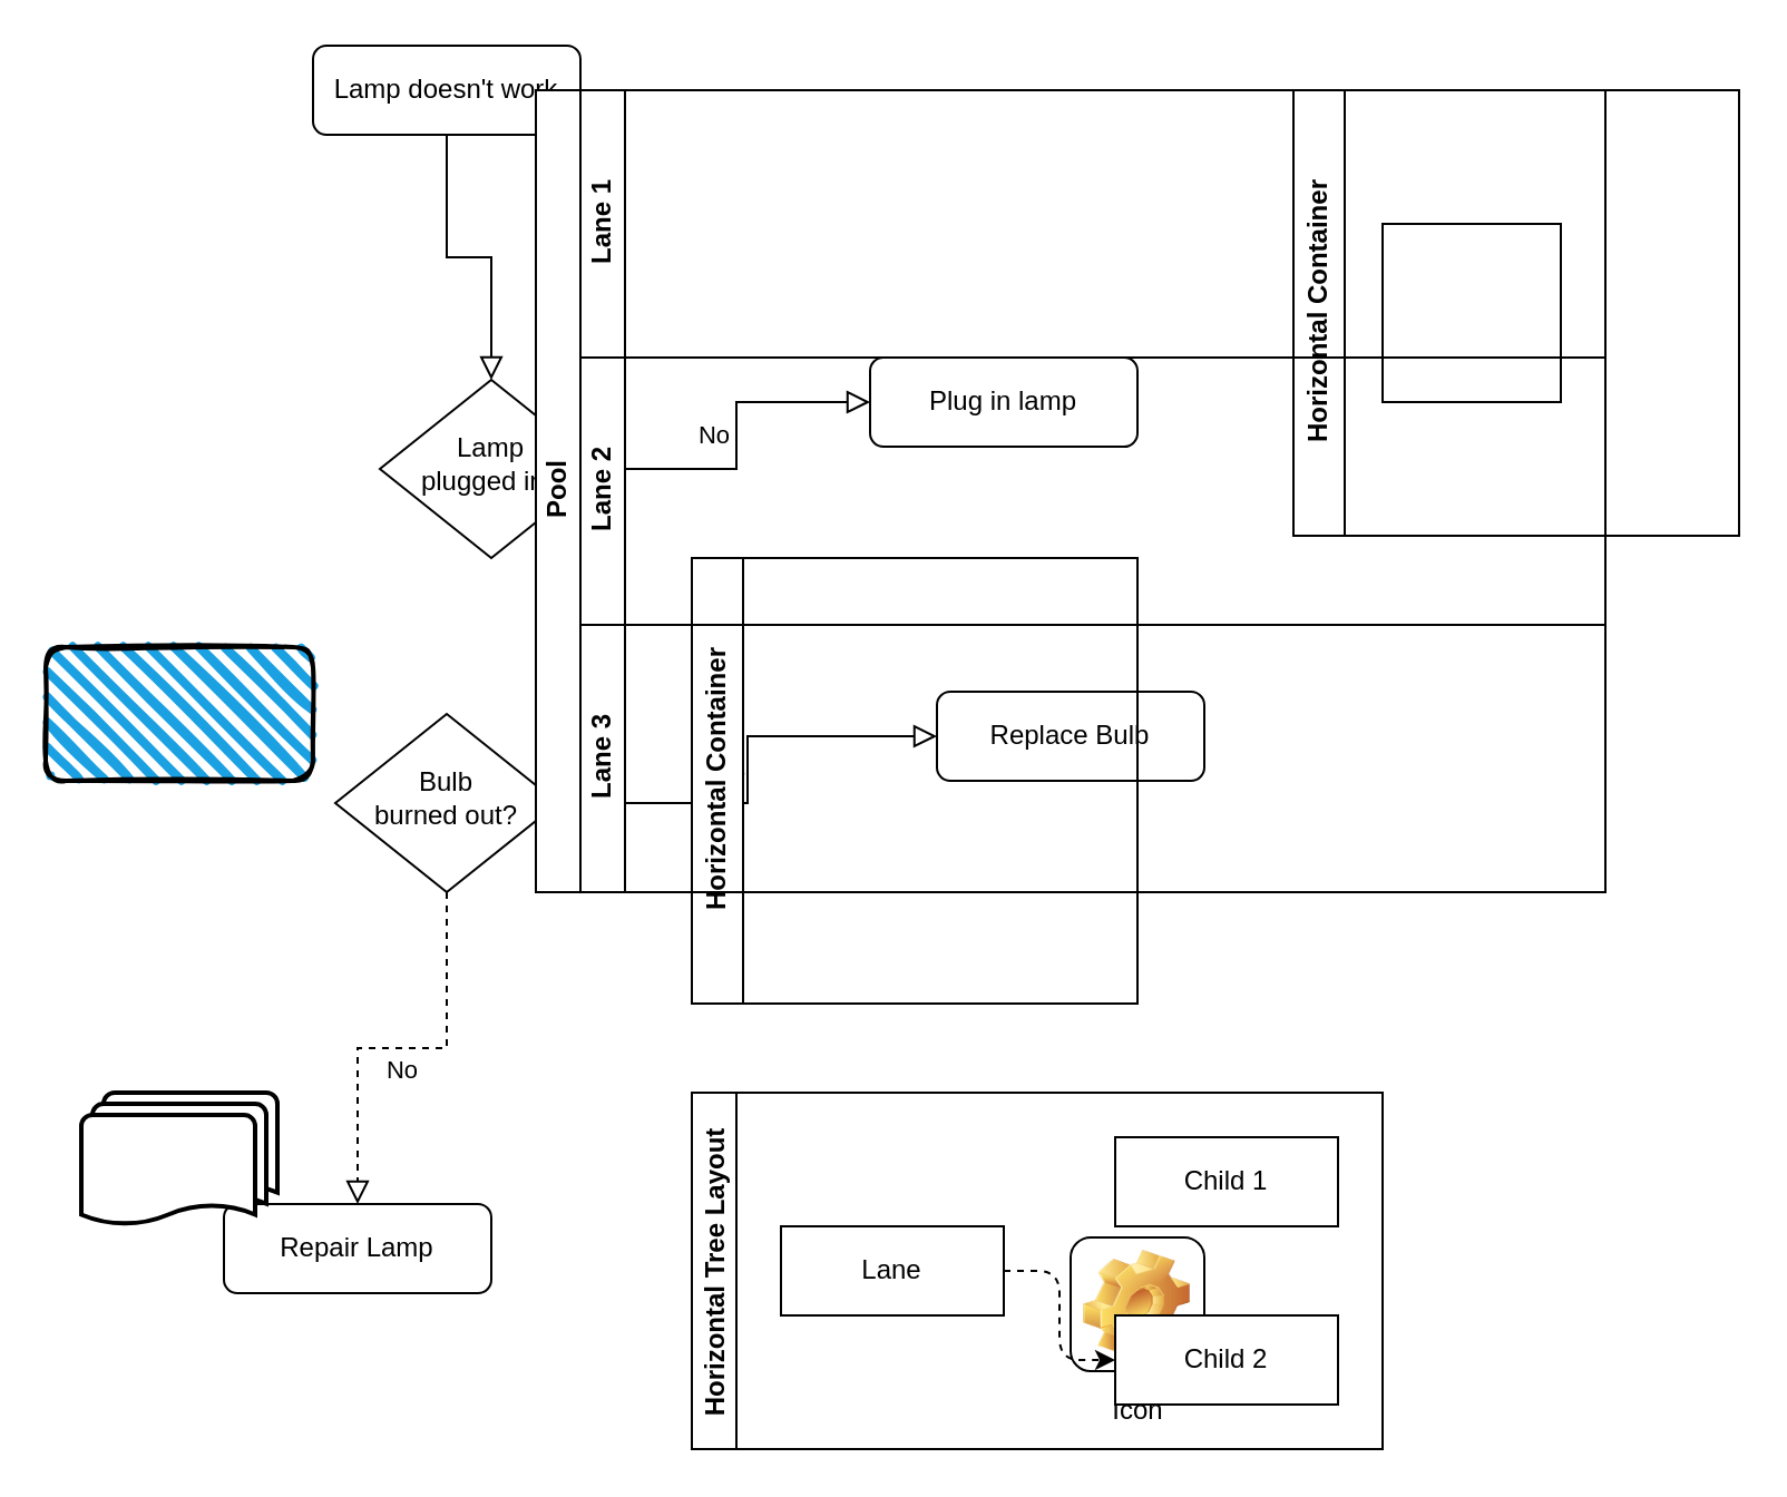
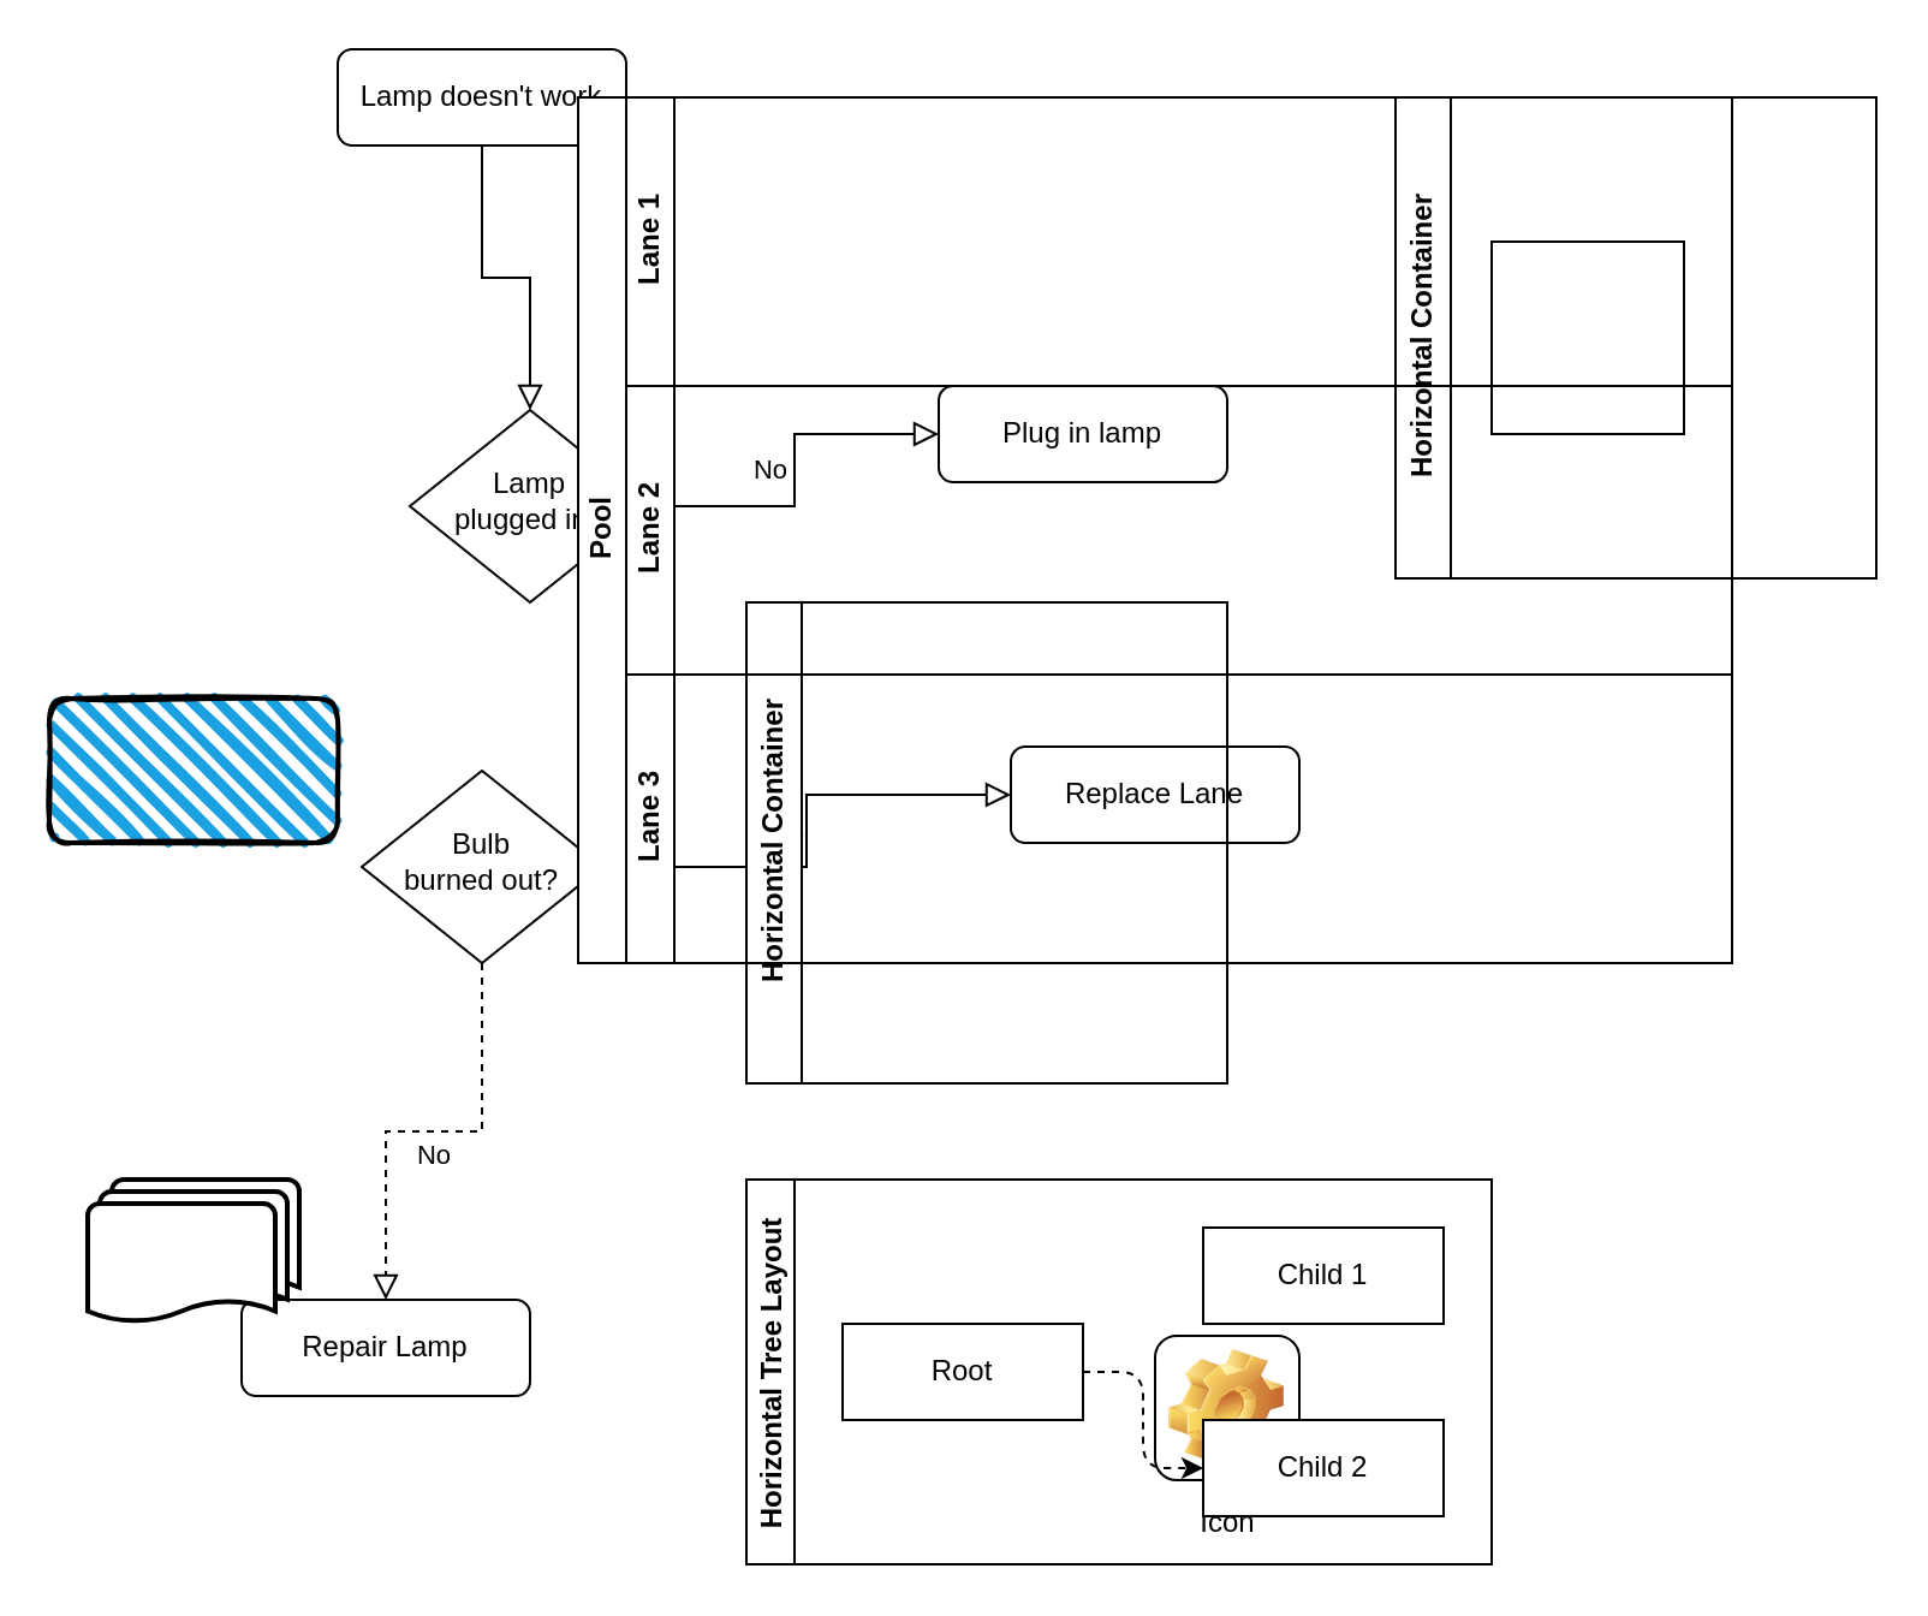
- <mxCell id="11" value="Replace Bulb" style="rounded=1;whiteSpace=wrap;html=1;fontSize=12;glass=0;strokeWidth=1;shadow=0;" parent="1" vertex="1"><mxGeometry x="420" y="310" width="120" height="40" as="geometry" /></mxCell>
+ <mxCell id="11" value="Replace Lane" style="rounded=1;whiteSpace=wrap;html=1;fontSize=12;glass=0;strokeWidth=1;shadow=0;" parent="1" vertex="1"><mxGeometry x="420" y="310" width="120" height="40" as="geometry" /></mxCell>
- <mxCell id="18" value="Lane" style="whiteSpace=wrap;html=1;" vertex="1" parent="17"><mxGeometry x="40" y="60" width="100" height="40" as="geometry" /></mxCell>
+ <mxCell id="18" value="Root" style="whiteSpace=wrap;html=1;" vertex="1" parent="17"><mxGeometry x="40" y="60" width="100" height="40" as="geometry" /></mxCell>
